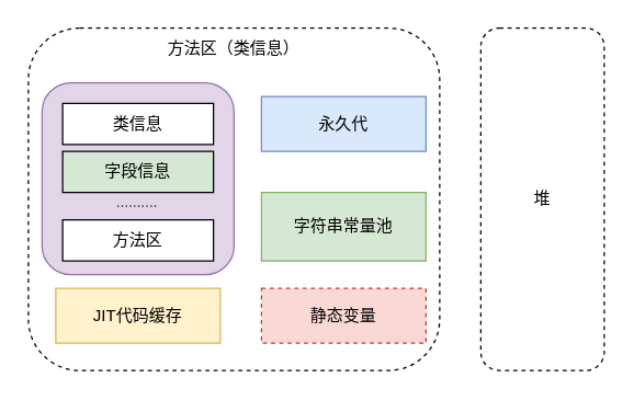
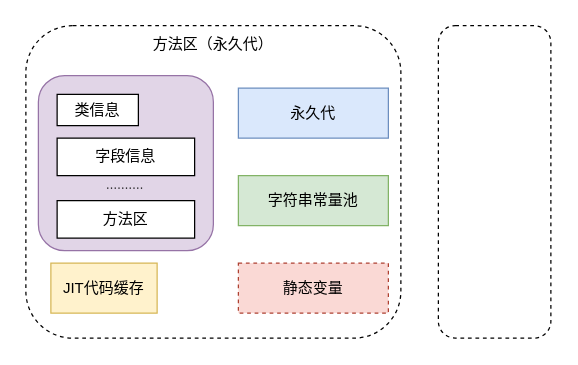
- <mxCell id="14" value="方法区（类信息）" style="text;html=1;strokeColor=none;fillColor=none;align=center;verticalAlign=middle;whiteSpace=wrap;rounded=0;" vertex="1" parent="1"><mxGeometry x="120" y="20" width="100" height="30" as="geometry" /></mxCell>
+ <mxCell id="14" value="方法区（永久代）" style="text;html=1;strokeColor=none;fillColor=none;align=center;verticalAlign=middle;whiteSpace=wrap;rounded=0;" vertex="1" parent="1"><mxGeometry x="120" y="20" width="100" height="30" as="geometry" /></mxCell>
- <mxCell id="9" value="类信息" style="rounded=0;whiteSpace=wrap;html=1;" vertex="1" parent="1"><mxGeometry x="45" y="75" width="110" height="30" as="geometry" /></mxCell>
+ <mxCell id="9" value="类信息" style="rounded=0;whiteSpace=wrap;html=1;" vertex="1" parent="1"><mxGeometry x="45" y="75" width="65" height="25" as="geometry" /></mxCell>
- <mxCell id="10" value="字段信息" style="rounded=0;whiteSpace=wrap;html=1;fillColor=#d5e8d4;" vertex="1" parent="1"><mxGeometry x="45" y="110" width="110" height="30" as="geometry" /></mxCell>
+ <mxCell id="10" value="字段信息" style="rounded=0;whiteSpace=wrap;html=1;" vertex="1" parent="1"><mxGeometry x="45" y="110" width="110" height="30" as="geometry" /></mxCell>
- <mxCell id="13" value="堆" style="text;html=1;strokeColor=none;fillColor=none;align=center;verticalAlign=middle;whiteSpace=wrap;rounded=0;" vertex="1" parent="1"><mxGeometry x="365" y="130" width="60" height="30" as="geometry" /></mxCell>
- <mxCell id="6" value="字符串常量池" style="rounded=0;whiteSpace=wrap;html=1;fillColor=#d5e8d4;strokeColor=#82b366;" vertex="1" parent="1"><mxGeometry x="190" y="140" width="120" height="50" as="geometry" /></mxCell>
+ <mxCell id="6" value="字符串常量池" style="rounded=0;whiteSpace=wrap;html=1;fillColor=#d5e8d4;strokeColor=#82b366;" vertex="1" parent="1"><mxGeometry x="190" y="140" width="120" height="40" as="geometry" /></mxCell>
- <mxCell id="5" value="JIT代码缓存" style="rounded=0;whiteSpace=wrap;html=1;fillColor=#fff2cc;strokeColor=#d6b656;" vertex="1" parent="1"><mxGeometry x="40" y="210" width="120" height="40" as="geometry" /></mxCell>
+ <mxCell id="5" value="JIT代码缓存" style="rounded=0;whiteSpace=wrap;html=1;fillColor=#fff2cc;strokeColor=#d6b656;" vertex="1" parent="1"><mxGeometry x="40" y="210" width="85" height="40" as="geometry" /></mxCell>
